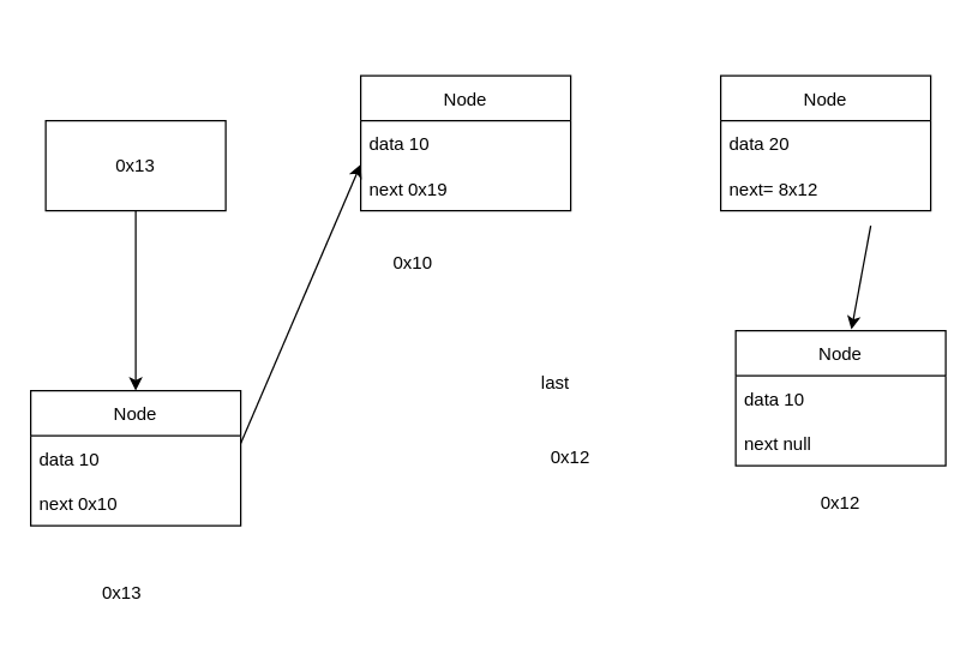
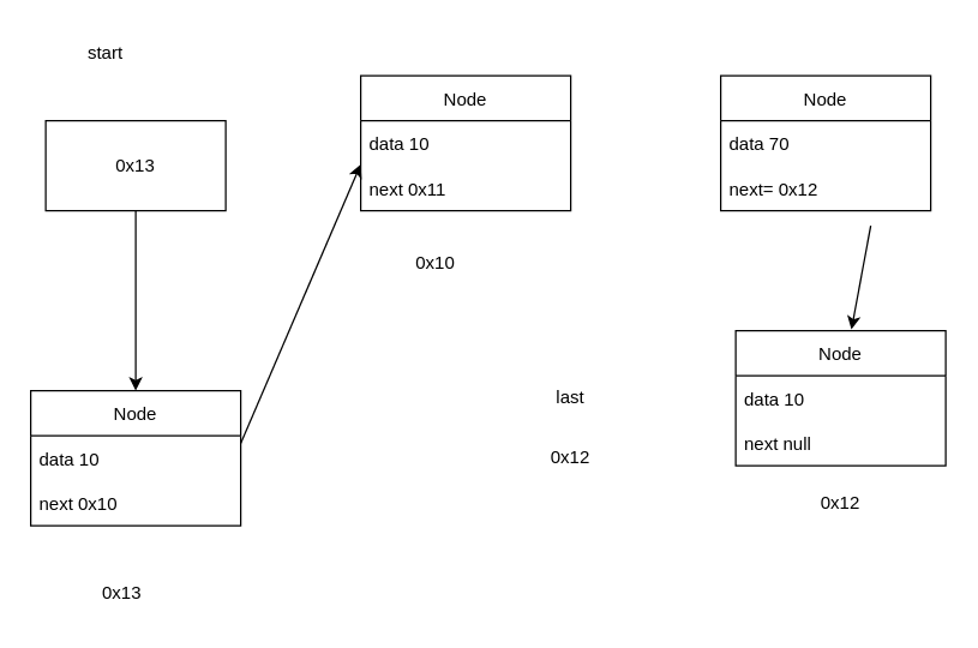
+ <mxCell id="10" value="start" style="text;html=1;strokeColor=none;fillColor=none;align=center;verticalAlign=middle;whiteSpace=wrap;rounded=0;" parent="1" vertex="1"><mxGeometry x="40" y="20" width="60" height="30" as="geometry" /></mxCell>
- <mxCell id="7" value="data 20" style="text;strokeColor=none;fillColor=none;align=left;verticalAlign=middle;spacingLeft=4;spacingRight=4;overflow=hidden;points=[[0,0.5],[1,0.5]];portConstraint=eastwest;rotatable=0;" parent="6" vertex="1"><mxGeometry y="30" width="140" height="30" as="geometry" /></mxCell>
+ <mxCell id="7" value="data 70" style="text;strokeColor=none;fillColor=none;align=left;verticalAlign=middle;spacingLeft=4;spacingRight=4;overflow=hidden;points=[[0,0.5],[1,0.5]];portConstraint=eastwest;rotatable=0;" parent="6" vertex="1"><mxGeometry y="30" width="140" height="30" as="geometry" /></mxCell>
- <mxCell id="5" value="next 0x19" style="text;strokeColor=none;fillColor=none;align=left;verticalAlign=middle;spacingLeft=4;spacingRight=4;overflow=hidden;points=[[0,0.5],[1,0.5]];portConstraint=eastwest;rotatable=0;" parent="3" vertex="1"><mxGeometry y="60" width="140" height="30" as="geometry" /></mxCell>
+ <mxCell id="5" value="next 0x11" style="text;strokeColor=none;fillColor=none;align=left;verticalAlign=middle;spacingLeft=4;spacingRight=4;overflow=hidden;points=[[0,0.5],[1,0.5]];portConstraint=eastwest;rotatable=0;" parent="3" vertex="1"><mxGeometry y="60" width="140" height="30" as="geometry" /></mxCell>
- <mxCell id="8" value="next= 8x12" style="text;strokeColor=none;fillColor=none;align=left;verticalAlign=middle;spacingLeft=4;spacingRight=4;overflow=hidden;points=[[0,0.5],[1,0.5]];portConstraint=eastwest;rotatable=0;" parent="6" vertex="1"><mxGeometry y="60" width="140" height="30" as="geometry" /></mxCell>
+ <mxCell id="8" value="next= 0x12" style="text;strokeColor=none;fillColor=none;align=left;verticalAlign=middle;spacingLeft=4;spacingRight=4;overflow=hidden;points=[[0,0.5],[1,0.5]];portConstraint=eastwest;rotatable=0;" parent="6" vertex="1"><mxGeometry y="60" width="140" height="30" as="geometry" /></mxCell>
- <mxCell id="12" value="0x10" style="text;html=1;strokeColor=none;fillColor=none;align=center;verticalAlign=middle;whiteSpace=wrap;rounded=0;" parent="1" vertex="1"><mxGeometry x="245" y="160" width="60" height="30" as="geometry" /></mxCell>
+ <mxCell id="12" value="0x10" style="text;html=1;strokeColor=none;fillColor=none;align=center;verticalAlign=middle;whiteSpace=wrap;rounded=0;" parent="1" vertex="1"><mxGeometry x="260" y="160" width="60" height="30" as="geometry" /></mxCell>
- <mxCell id="18" value="last" style="text;html=1;strokeColor=none;fillColor=none;align=center;verticalAlign=middle;whiteSpace=wrap;rounded=0;" parent="1" vertex="1"><mxGeometry x="340" y="240" width="60" height="30" as="geometry" /></mxCell>
+ <mxCell id="18" value="last" style="text;html=1;strokeColor=none;fillColor=none;align=center;verticalAlign=middle;whiteSpace=wrap;rounded=0;" parent="1" vertex="1"><mxGeometry x="350" y="250" width="60" height="30" as="geometry" /></mxCell>
